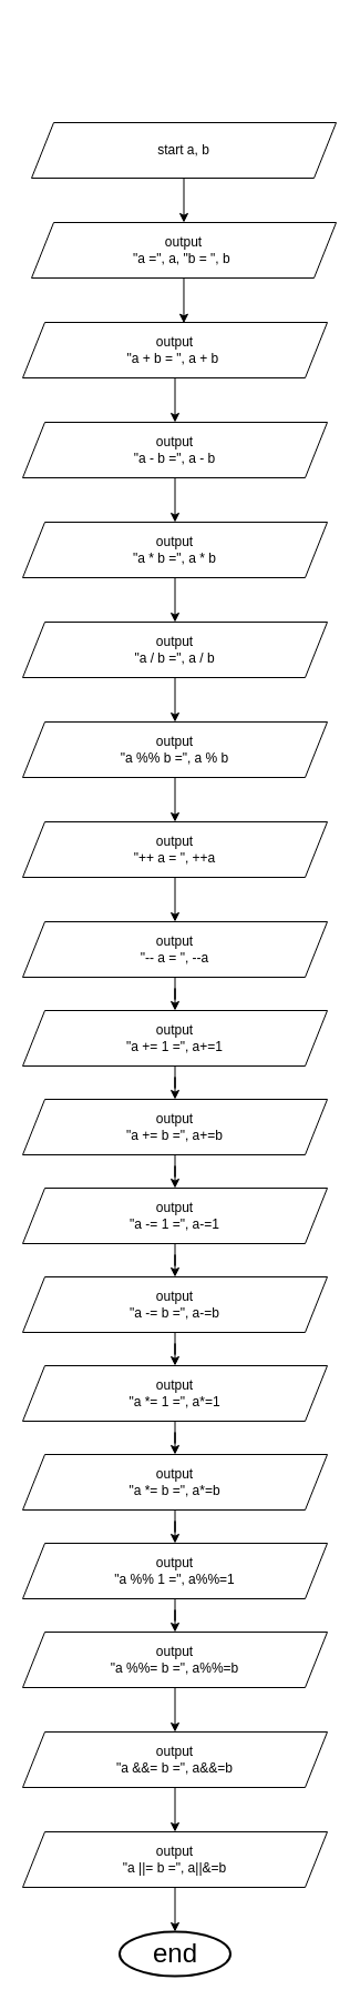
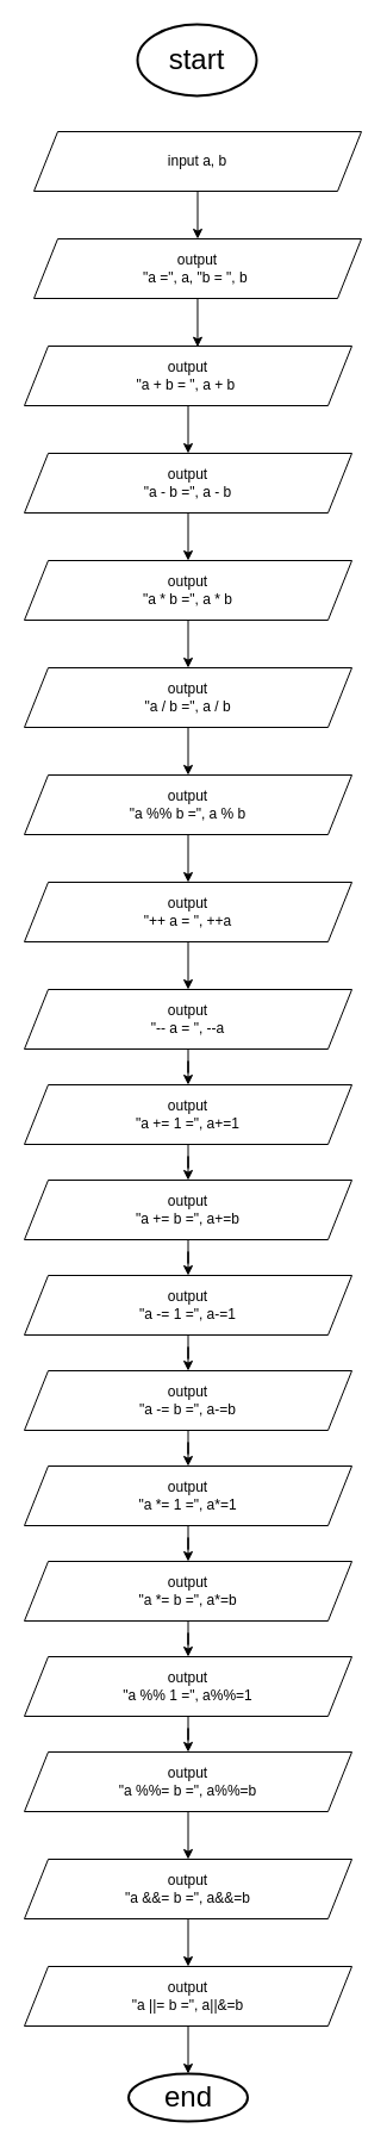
+ <mxCell id="2" value="&lt;font style=&quot;font-size: 24px;&quot;&gt;start&lt;/font&gt;" style="strokeWidth=2;html=1;shape=mxgraph.flowchart.start_1;whiteSpace=wrap;" vertex="1" parent="1"><mxGeometry x="115" y="20" width="100" height="60" as="geometry" /></mxCell>
- <mxCell id="5" value="start a, b" style="shape=parallelogram;perimeter=parallelogramPerimeter;whiteSpace=wrap;html=1;fixedSize=1;" vertex="1" parent="1"><mxGeometry x="28" y="110" width="275" height="50" as="geometry" /></mxCell>
+ <mxCell id="5" value="input a, b" style="shape=parallelogram;perimeter=parallelogramPerimeter;whiteSpace=wrap;html=1;fixedSize=1;" vertex="1" parent="1"><mxGeometry x="28" y="110" width="275" height="50" as="geometry" /></mxCell>
